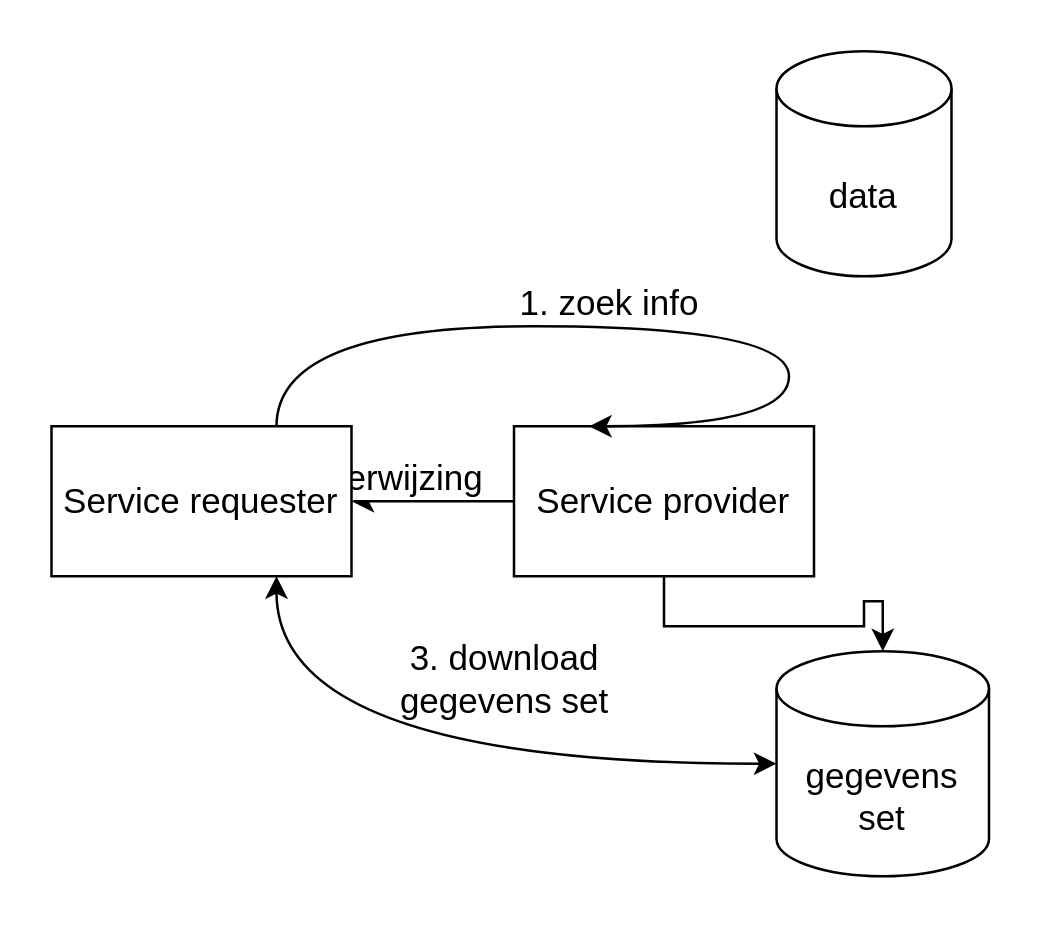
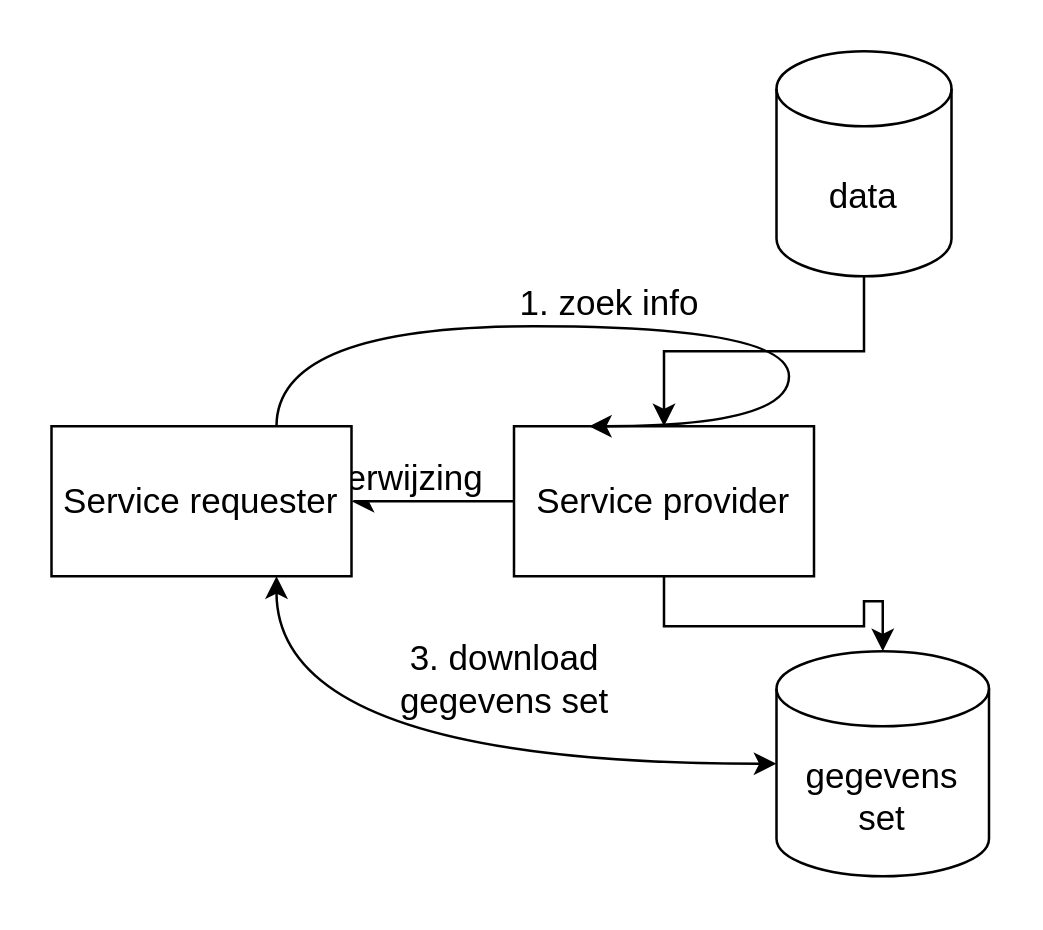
+ <mxCell id="2" style="edgeStyle=orthogonalEdgeStyle;rounded=0;orthogonalLoop=1;jettySize=auto;html=1;fontSize=14;" edge="1" parent="1" source="3" target="7"><mxGeometry relative="1" as="geometry" /></mxCell>
